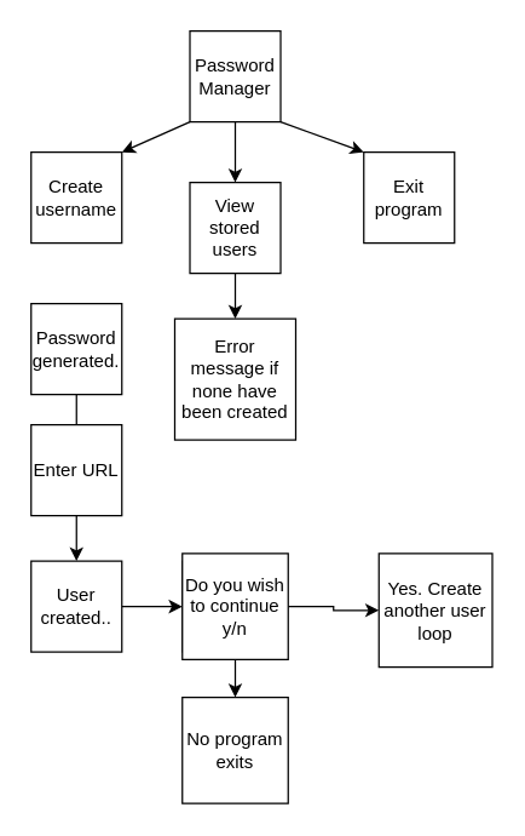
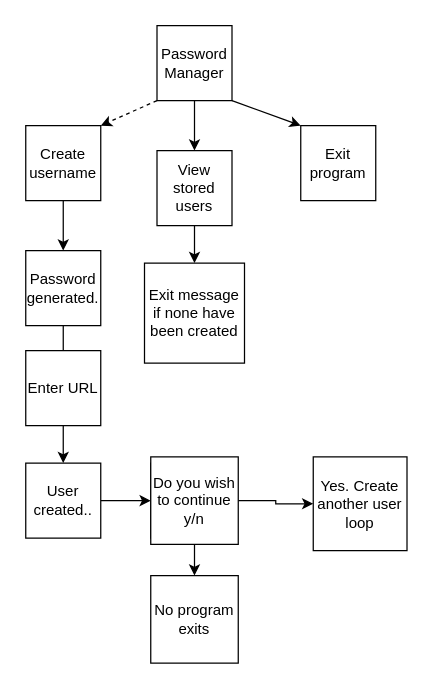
- <mxCell id="13" value="" style="endArrow=classic;html=1;rounded=0;entryX=1;entryY=0;entryDx=0;entryDy=0;exitX=0;exitY=1;exitDx=0;exitDy=0;" edge="1" parent="1" source="2" target="5"><mxGeometry width="50" height="50" relative="1" as="geometry"><mxPoint x="140" y="110" as="sourcePoint" /><mxPoint x="190" y="60" as="targetPoint" /></mxGeometry></mxCell>
+ <mxCell id="13" value="" style="endArrow=classic;html=1;rounded=0;entryX=1;entryY=0;entryDx=0;entryDy=0;exitX=0;exitY=1;exitDx=0;exitDy=0;dashed=1;" edge="1" parent="1" source="2" target="5"><mxGeometry width="50" height="50" relative="1" as="geometry"><mxPoint x="140" y="110" as="sourcePoint" /><mxPoint x="190" y="60" as="targetPoint" /></mxGeometry></mxCell>
+ <mxCell id="4" value="" style="edgeStyle=orthogonalEdgeStyle;rounded=0;orthogonalLoop=1;jettySize=auto;html=1;" edge="1" parent="1" source="5" target="7"><mxGeometry relative="1" as="geometry" /></mxCell>
- <mxCell id="18" value="Error message if none have been created" style="whiteSpace=wrap;html=1;aspect=fixed;" vertex="1" parent="1"><mxGeometry x="115" y="210" width="80" height="80" as="geometry" /></mxCell>
+ <mxCell id="18" value="Exit message if none have been created" style="whiteSpace=wrap;html=1;aspect=fixed;" vertex="1" parent="1"><mxGeometry x="115" y="210" width="80" height="80" as="geometry" /></mxCell>
